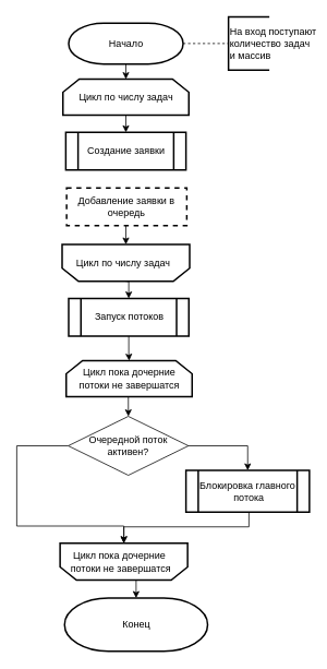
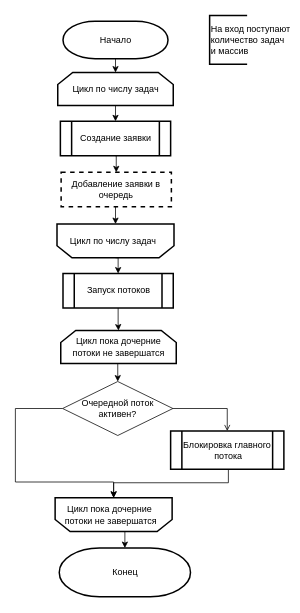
- <mxCell id="2" style="edgeStyle=orthogonalEdgeStyle;rounded=0;orthogonalLoop=1;jettySize=auto;html=1;exitX=1;exitY=0.5;exitDx=0;exitDy=0;exitPerimeter=0;entryX=0;entryY=0.5;entryDx=0;entryDy=0;entryPerimeter=0;dashed=1;endArrow=none;endFill=0;" edge="1" parent="1" source="4" target="22"><mxGeometry relative="1" as="geometry" /></mxCell>
+ <mxCell id="24" style="edgeStyle=orthogonalEdgeStyle;rounded=0;orthogonalLoop=1;jettySize=auto;html=1;exitX=0.5;exitY=1;exitDx=0;exitDy=0;entryX=0.5;entryY=0;entryDx=0;entryDy=0;endArrow=classic;endFill=1;" edge="1" parent="1" source="25" target="27"><mxGeometry relative="1" as="geometry" /></mxCell>
- <mxCell id="12" style="edgeStyle=orthogonalEdgeStyle;rounded=0;orthogonalLoop=1;jettySize=auto;html=1;exitX=1;exitY=0.5;exitDx=0;exitDy=0;" edge="1" parent="1" source="14" target="16"><mxGeometry relative="1" as="geometry" /></mxCell>
+ <mxCell id="12" style="edgeStyle=orthogonalEdgeStyle;rounded=0;orthogonalLoop=1;jettySize=auto;html=1;exitX=1;exitY=0.5;exitDx=0;exitDy=0;endArrow=open;" edge="1" parent="1" source="14" target="16"><mxGeometry relative="1" as="geometry" /></mxCell>
